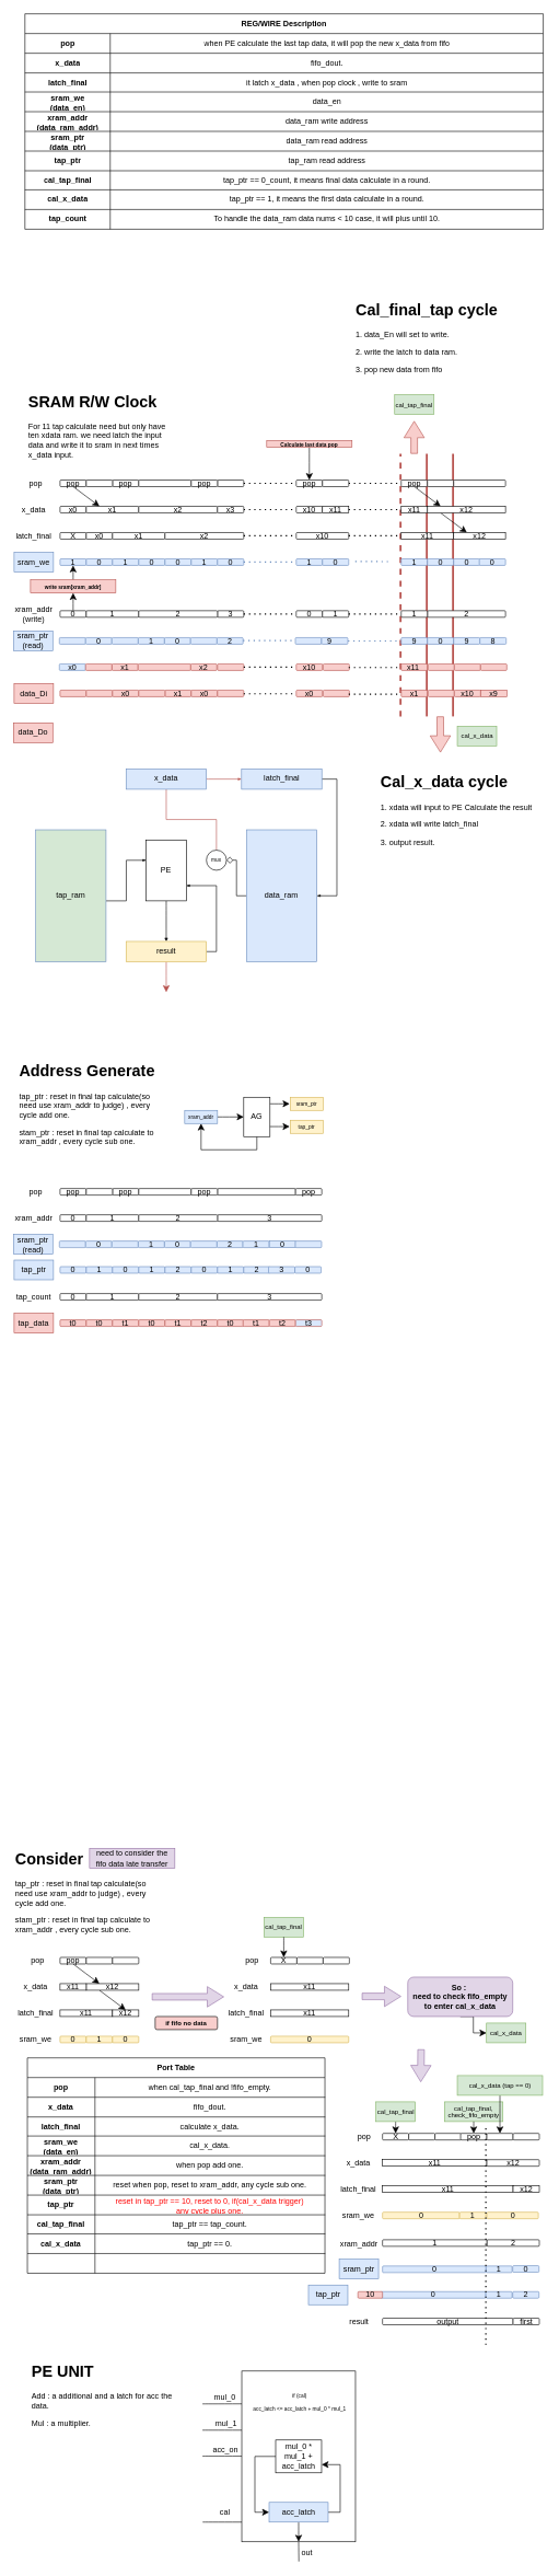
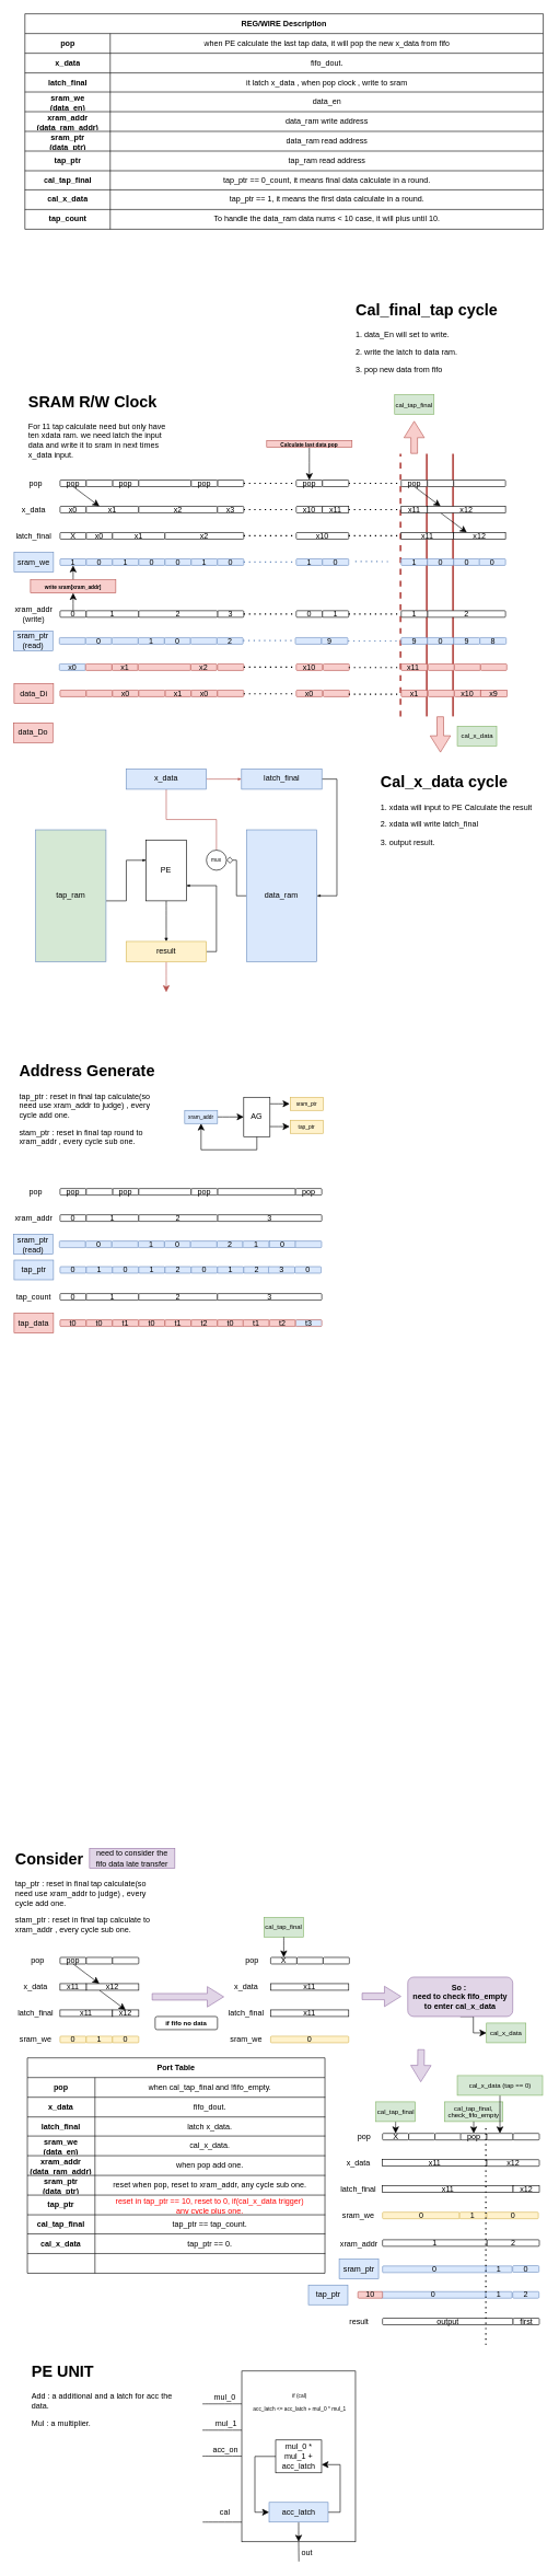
- <mxCell id="80" value="&lt;h1 style=&quot;margin-top: 0px;&quot;&gt;Address Generate&lt;/h1&gt;&lt;p&gt;tap_ptr : reset in final tap calculate(so need use xram_addr to judge) , every cycle add one.&lt;/p&gt;&lt;p&gt;stam_ptr : reset in final tap calculate to xram_addr , every cycle sub one.&amp;nbsp;&lt;/p&gt;&lt;p&gt;&lt;br&gt;&lt;/p&gt;&lt;p&gt;&lt;br&gt;&lt;/p&gt;" style="text;html=1;whiteSpace=wrap;overflow=hidden;rounded=0;" vertex="1" parent="1"><mxGeometry x="27" y="1610" width="220" height="190" as="geometry" /></mxCell>
+ <mxCell id="80" value="&lt;h1 style=&quot;margin-top: 0px;&quot;&gt;Address Generate&lt;/h1&gt;&lt;p&gt;tap_ptr : reset in final tap calculate(so need use xram_addr to judge) , every cycle add one.&lt;/p&gt;&lt;p&gt;stam_ptr : reset in final tap round to xram_addr , every cycle sub one.&amp;nbsp;&lt;/p&gt;&lt;p&gt;&lt;br&gt;&lt;/p&gt;&lt;p&gt;&lt;br&gt;&lt;/p&gt;" style="text;html=1;whiteSpace=wrap;overflow=hidden;rounded=0;" vertex="1" parent="1"><mxGeometry x="27" y="1610" width="220" height="190" as="geometry" /></mxCell>
- <mxCell id="140" value="&lt;b style=&quot;font-size: 10px;&quot;&gt;if fifo no data&lt;/b&gt;" style="rounded=1;whiteSpace=wrap;html=1;fillColor=#f8cecc;" vertex="1" parent="1"><mxGeometry x="236" y="3070" width="95" height="20" as="geometry" /></mxCell>
+ <mxCell id="140" value="&lt;b style=&quot;font-size: 10px;&quot;&gt;if fifo no data&lt;/b&gt;" style="rounded=1;whiteSpace=wrap;html=1;" vertex="1" parent="1"><mxGeometry x="236" y="3070" width="95" height="20" as="geometry" /></mxCell>
- <mxCell id="190" value="&lt;span style=&quot;text-align: left;&quot;&gt;calculate x_data.&lt;/span&gt;" style="shape=partialRectangle;html=1;whiteSpace=wrap;connectable=0;strokeColor=inherit;overflow=hidden;fillColor=none;top=0;left=0;bottom=0;right=0;pointerEvents=1;" vertex="1" parent="188"><mxGeometry x="103" width="351" height="29" as="geometry"><mxRectangle width="351" height="29" as="alternateBounds" /></mxGeometry></mxCell>
+ <mxCell id="190" value="&lt;span style=&quot;text-align: left;&quot;&gt;latch x_data.&lt;/span&gt;" style="shape=partialRectangle;html=1;whiteSpace=wrap;connectable=0;strokeColor=inherit;overflow=hidden;fillColor=none;top=0;left=0;bottom=0;right=0;pointerEvents=1;" vertex="1" parent="188"><mxGeometry x="103" width="351" height="29" as="geometry"><mxRectangle width="351" height="29" as="alternateBounds" /></mxGeometry></mxCell>
